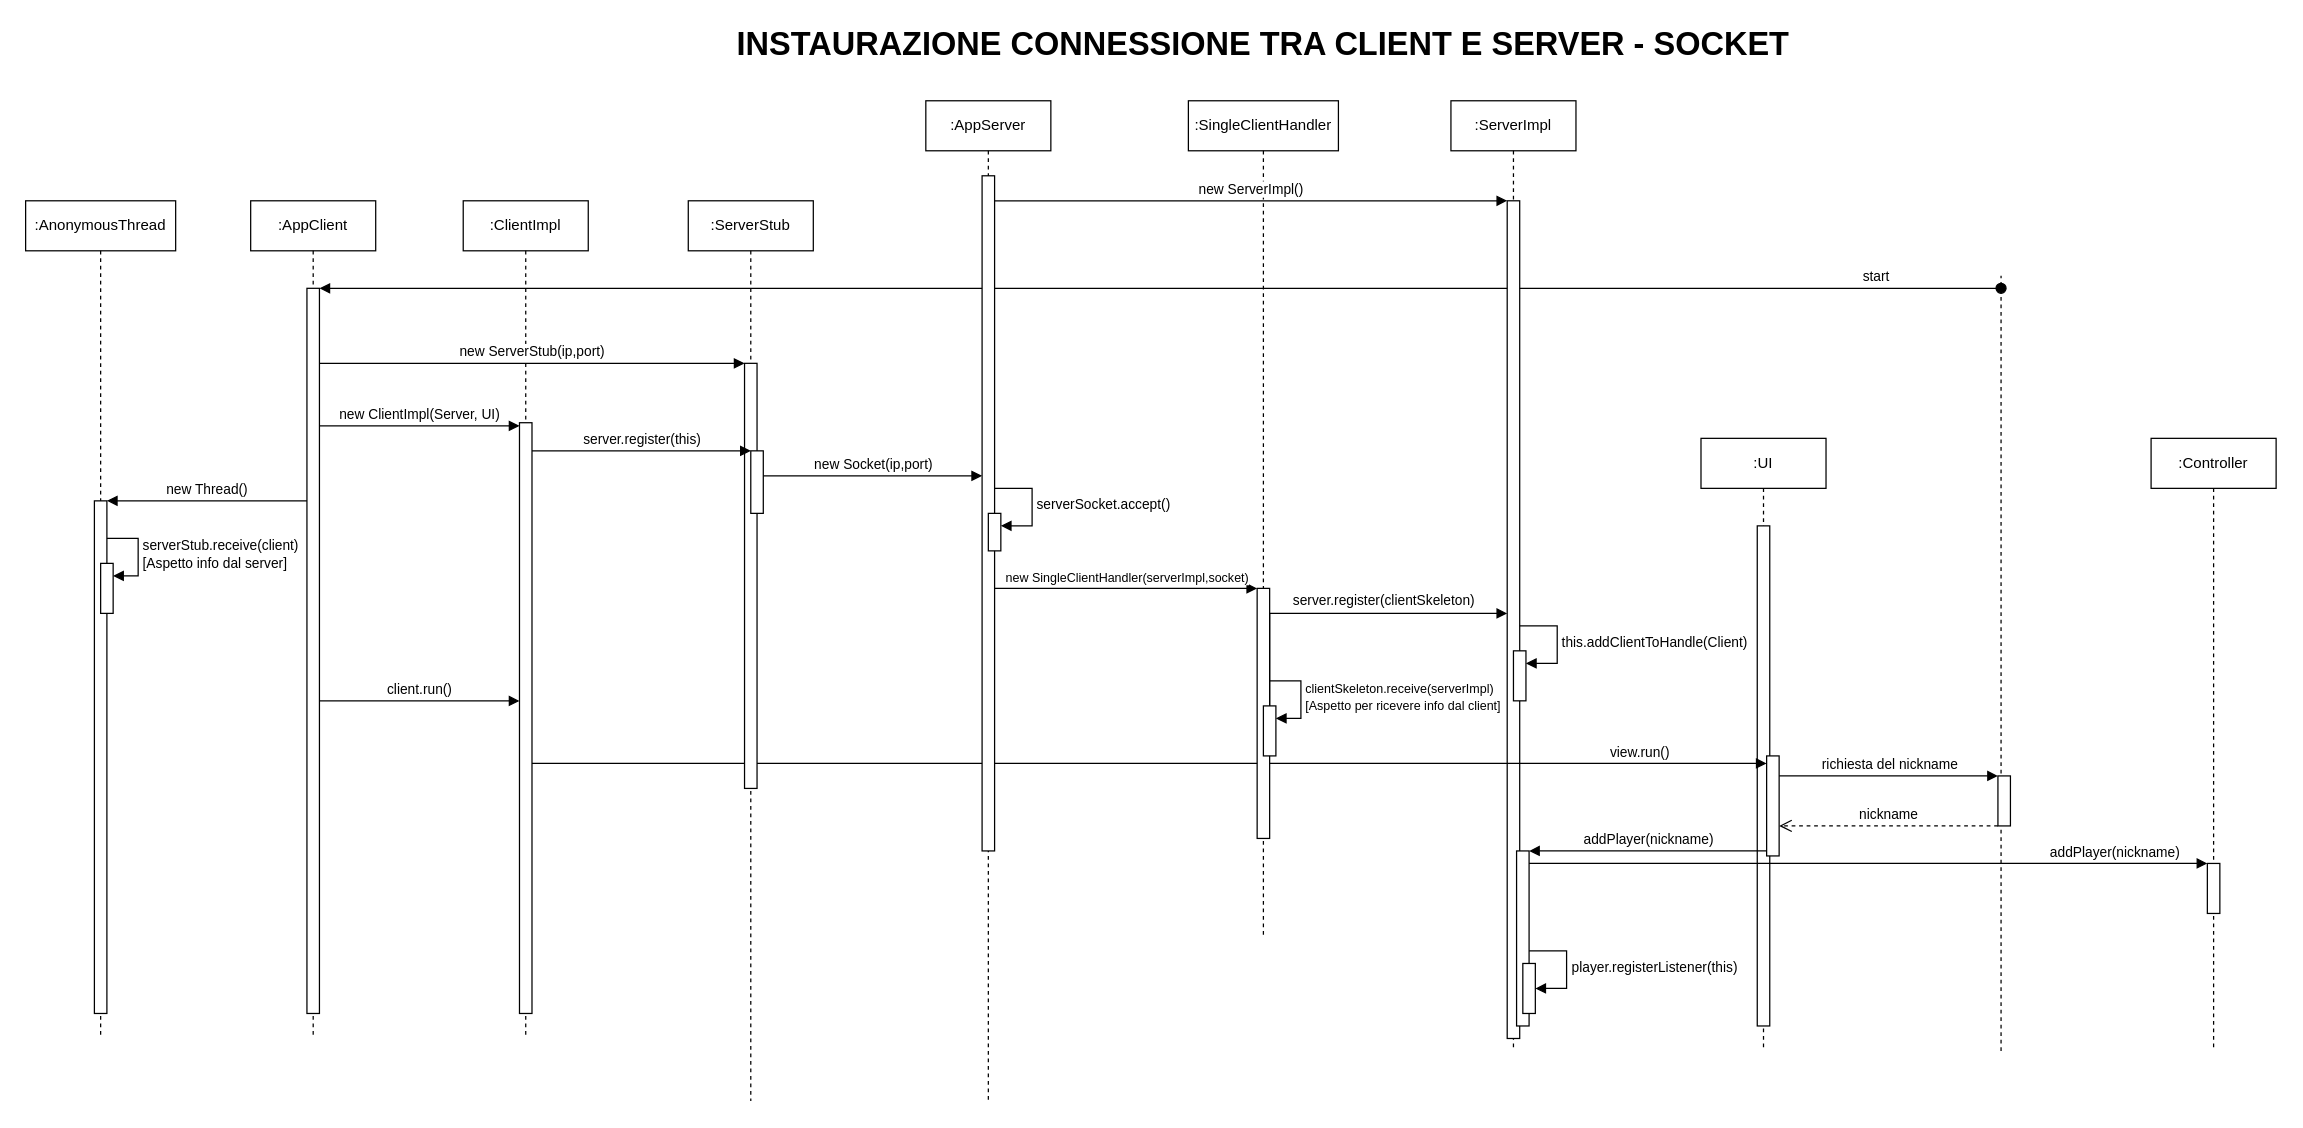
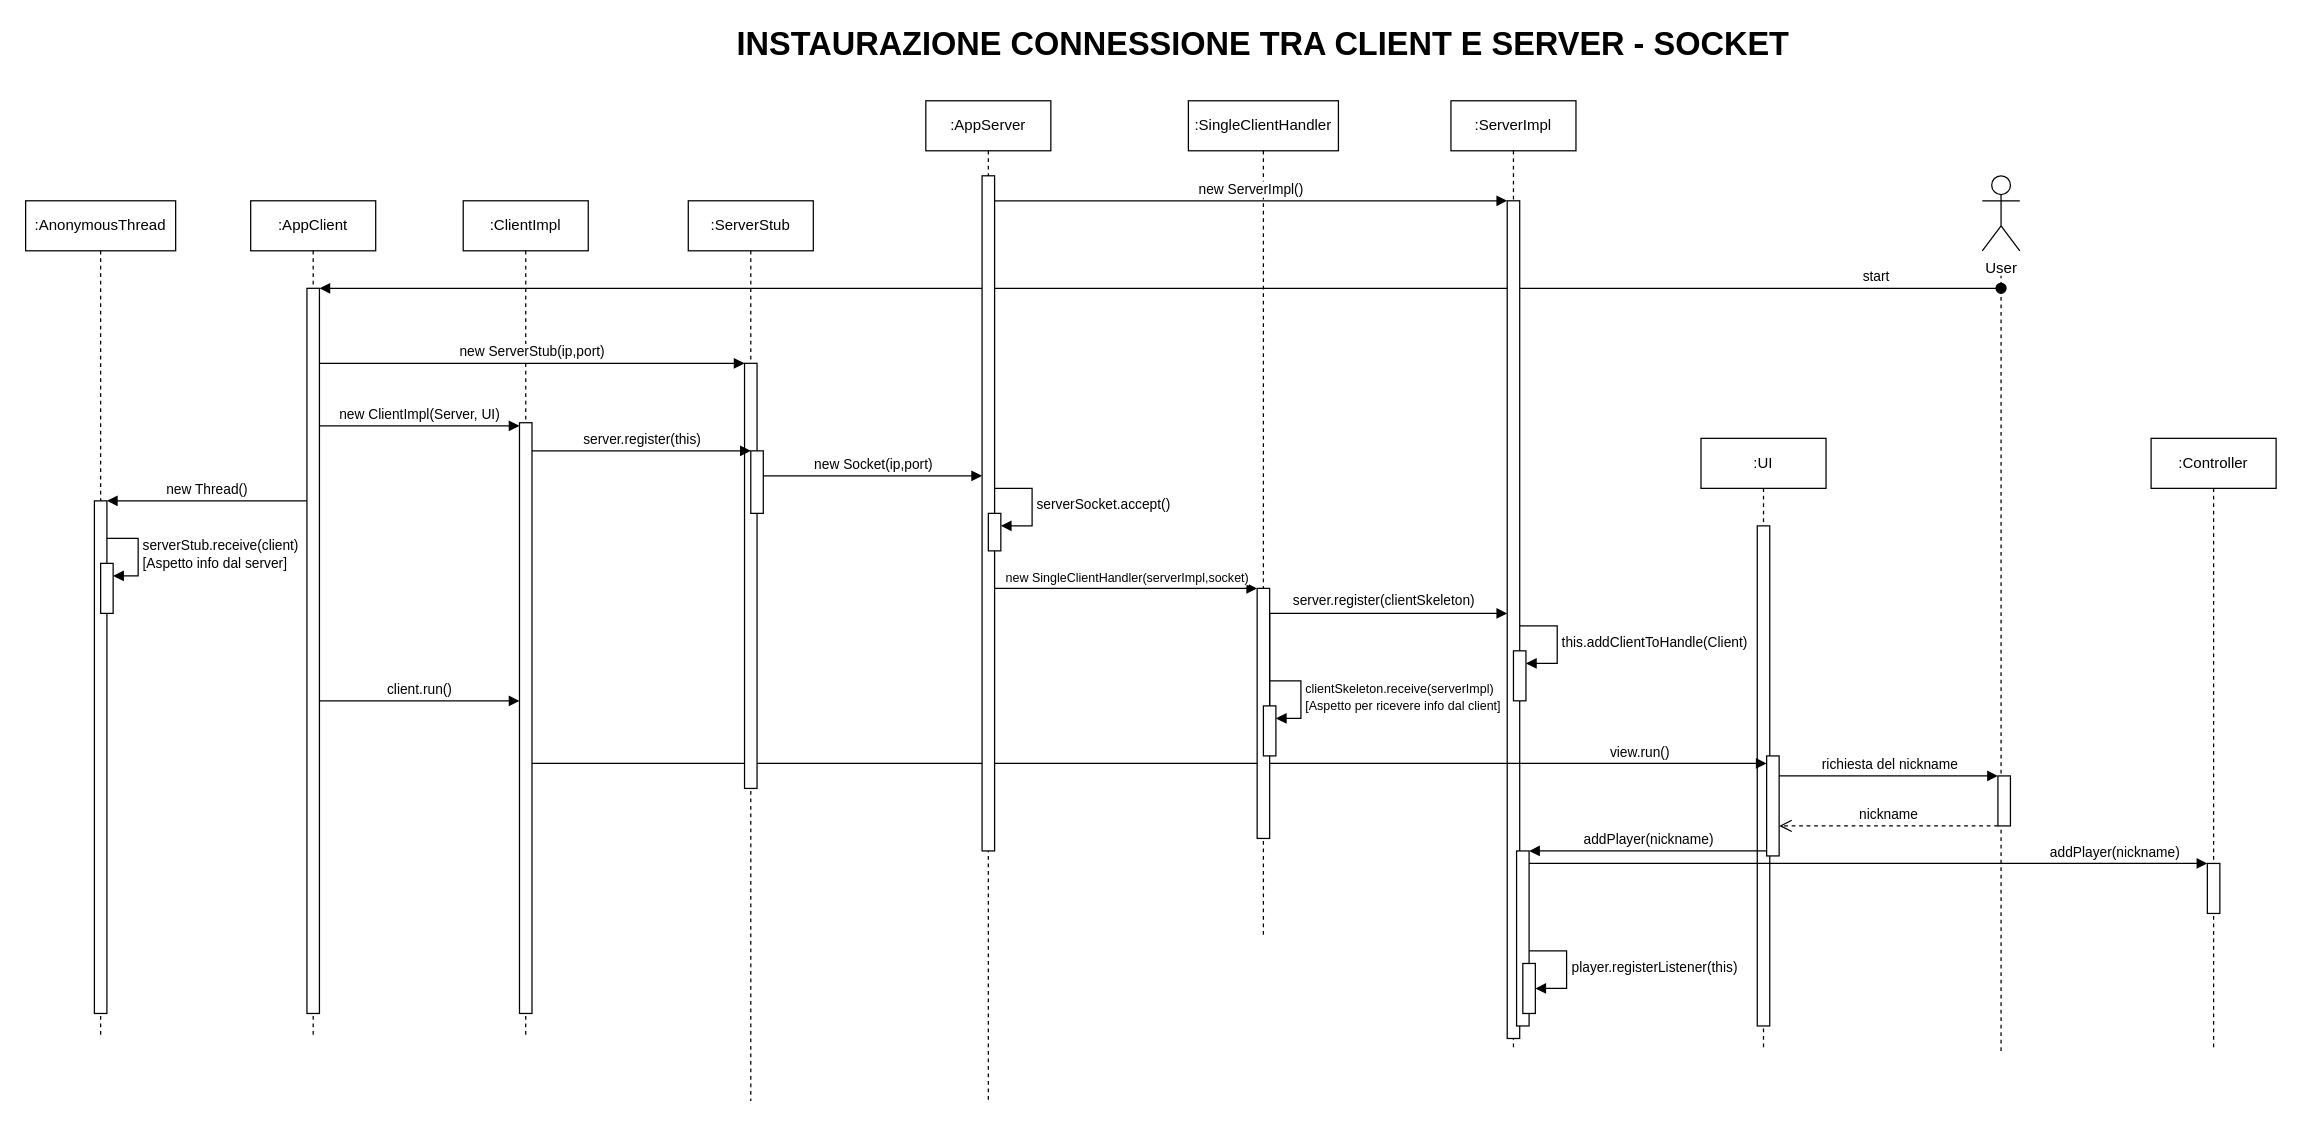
+ <mxCell id="28" value="User" style="shape=umlActor;verticalLabelPosition=bottom;verticalAlign=top;html=1;" vertex="1" parent="1"><mxGeometry x="1585" y="140" width="30" height="60" as="geometry" /></mxCell>
